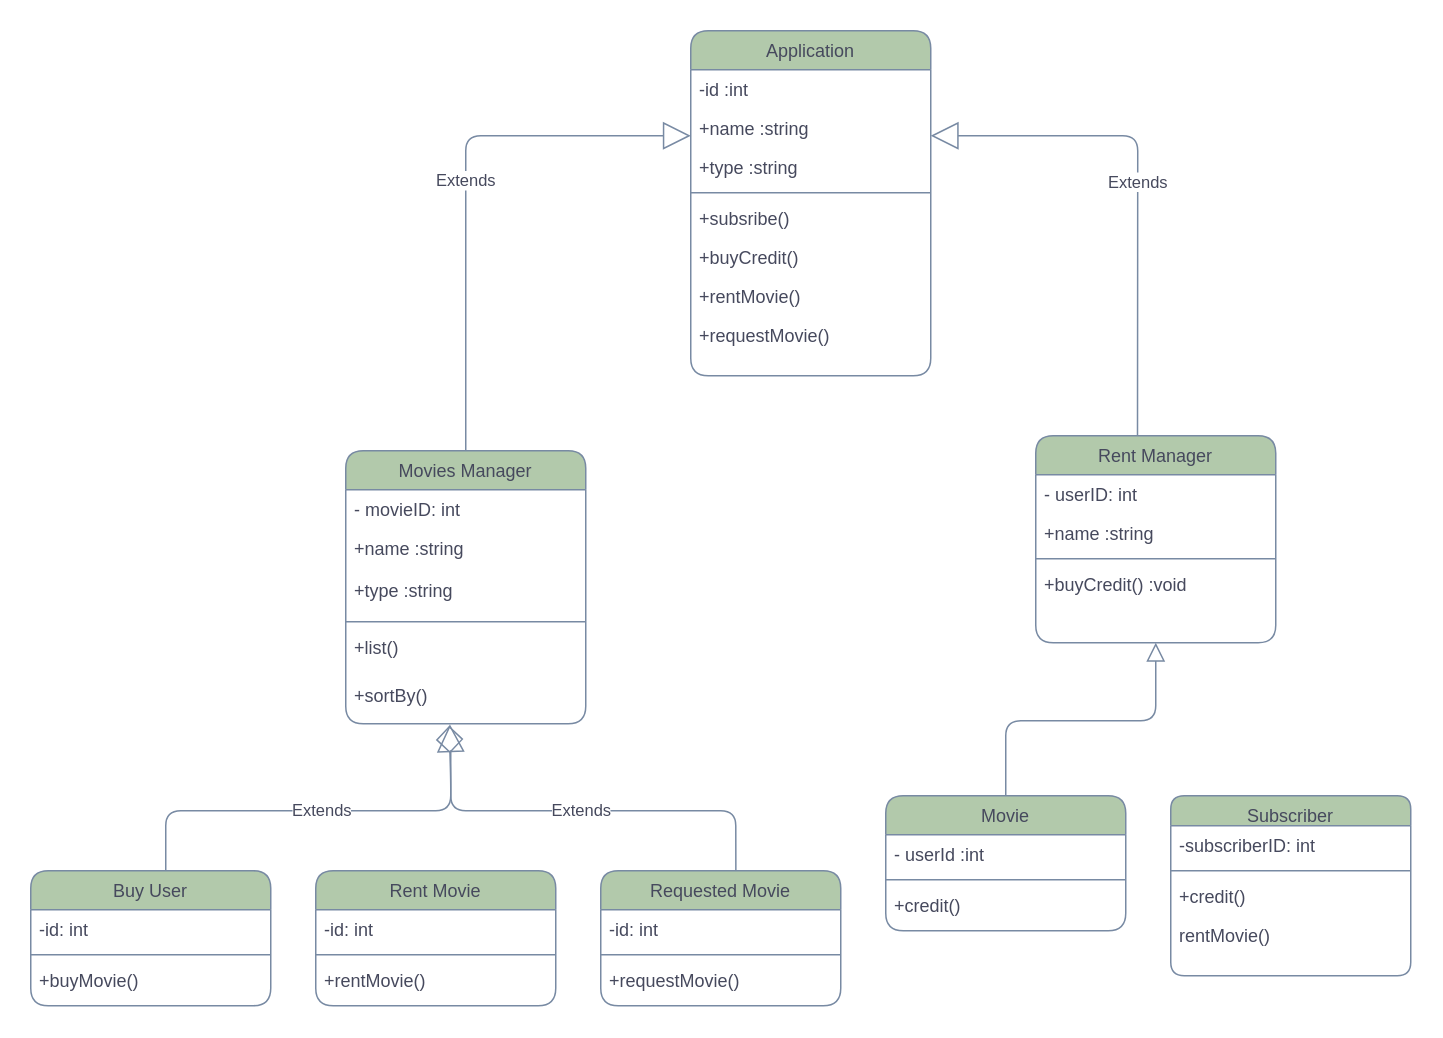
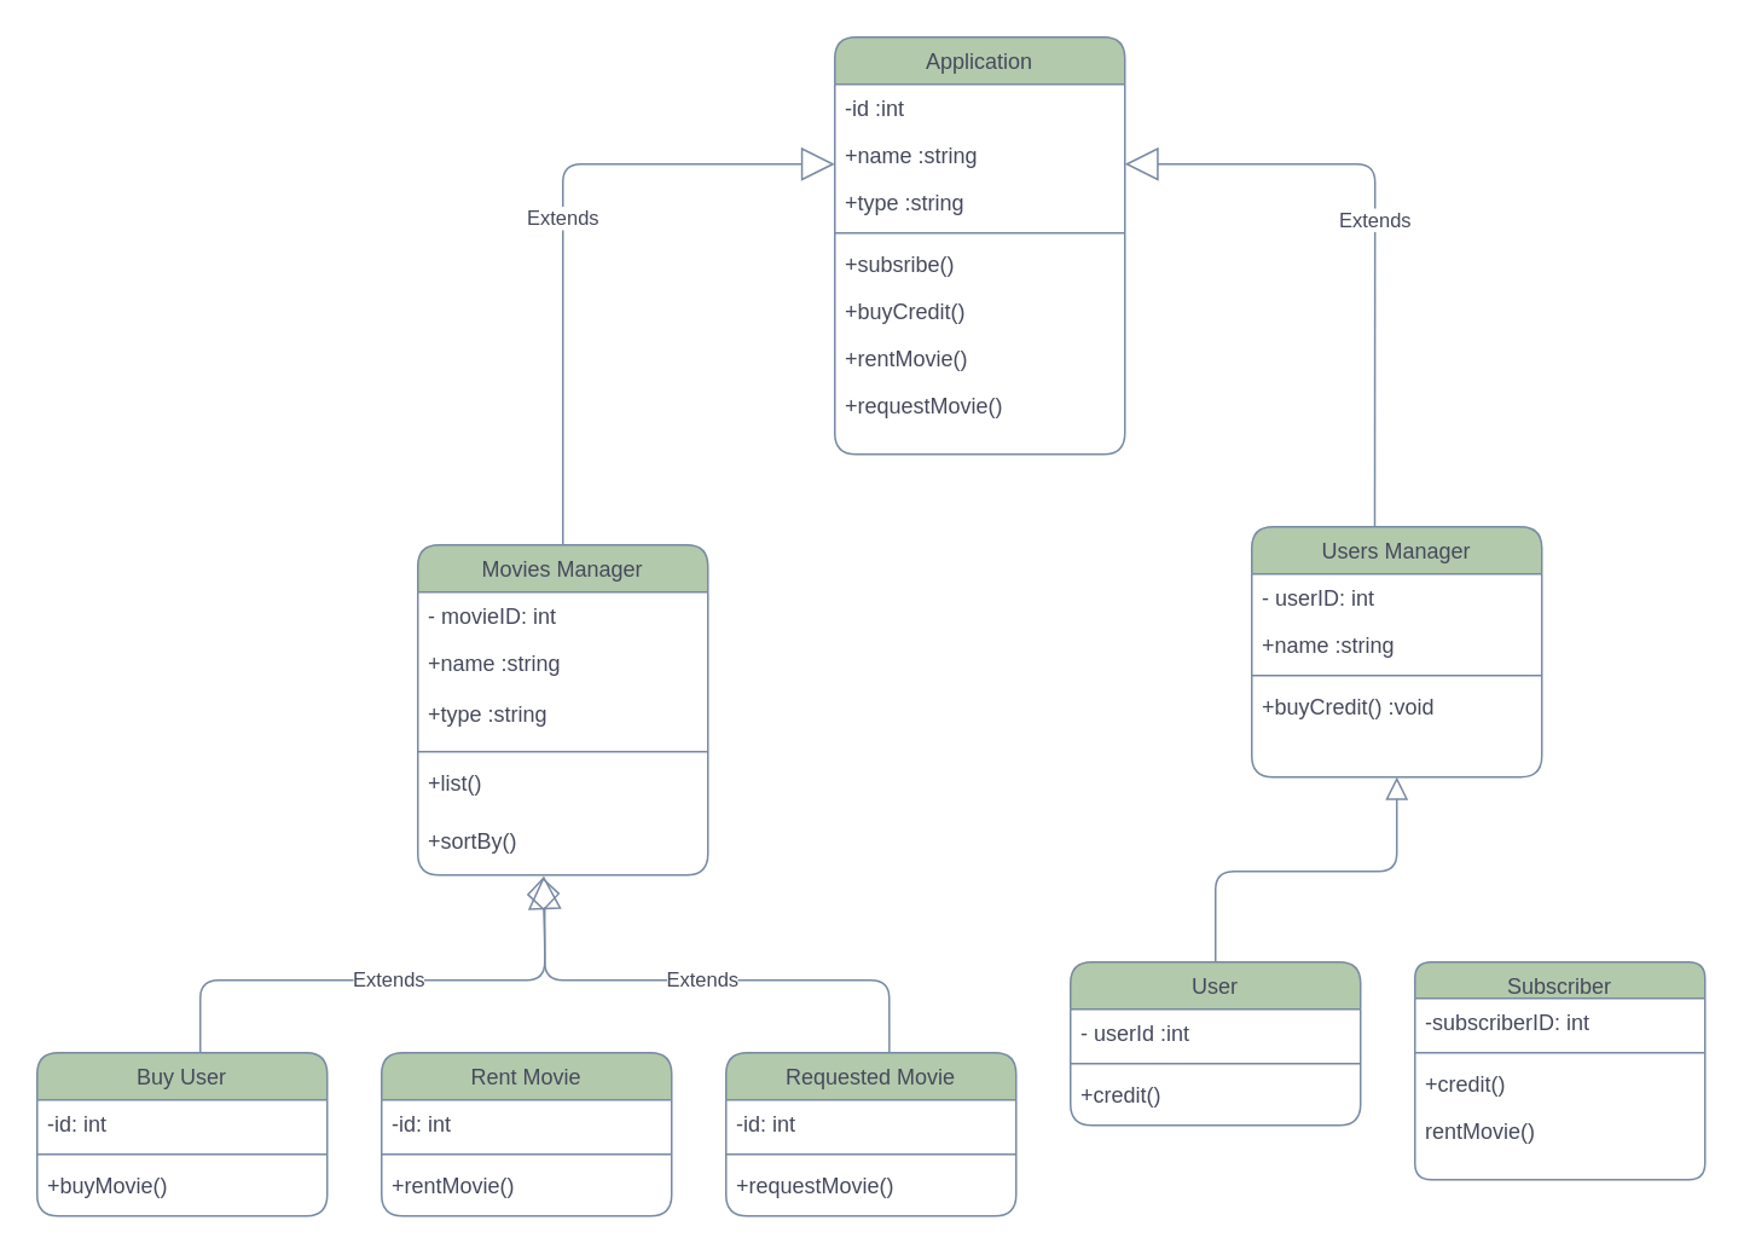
- <mxCell id="15" value="Rent Manager" style="swimlane;fontStyle=0;align=center;verticalAlign=top;childLayout=stackLayout;horizontal=1;startSize=26;horizontalStack=0;resizeParent=1;resizeLast=0;collapsible=1;marginBottom=0;rounded=1;shadow=0;strokeWidth=1;fillColor=#B2C9AB;strokeColor=#788AA3;fontColor=#46495D;" vertex="1" parent="1"><mxGeometry x="690" y="290" width="160" height="138" as="geometry"><mxRectangle x="130" y="380" width="160" height="26" as="alternateBounds" /></mxGeometry></mxCell>
+ <mxCell id="15" value="Users Manager" style="swimlane;fontStyle=0;align=center;verticalAlign=top;childLayout=stackLayout;horizontal=1;startSize=26;horizontalStack=0;resizeParent=1;resizeLast=0;collapsible=1;marginBottom=0;rounded=1;shadow=0;strokeWidth=1;fillColor=#B2C9AB;strokeColor=#788AA3;fontColor=#46495D;" vertex="1" parent="1"><mxGeometry x="690" y="290" width="160" height="138" as="geometry"><mxRectangle x="130" y="380" width="160" height="26" as="alternateBounds" /></mxGeometry></mxCell>
- <mxCell id="2" value="Movie" style="swimlane;fontStyle=0;align=center;verticalAlign=top;childLayout=stackLayout;horizontal=1;startSize=26;horizontalStack=0;resizeParent=1;resizeLast=0;collapsible=1;marginBottom=0;rounded=1;shadow=0;strokeWidth=1;fillColor=#B2C9AB;strokeColor=#788AA3;fontColor=#46495D;" parent="1" vertex="1"><mxGeometry x="590" y="530" width="160" height="90" as="geometry"><mxRectangle x="130" y="380" width="160" height="26" as="alternateBounds" /></mxGeometry></mxCell>
+ <mxCell id="2" value="User" style="swimlane;fontStyle=0;align=center;verticalAlign=top;childLayout=stackLayout;horizontal=1;startSize=26;horizontalStack=0;resizeParent=1;resizeLast=0;collapsible=1;marginBottom=0;rounded=1;shadow=0;strokeWidth=1;fillColor=#B2C9AB;strokeColor=#788AA3;fontColor=#46495D;" parent="1" vertex="1"><mxGeometry x="590" y="530" width="160" height="90" as="geometry"><mxRectangle x="130" y="380" width="160" height="26" as="alternateBounds" /></mxGeometry></mxCell>
